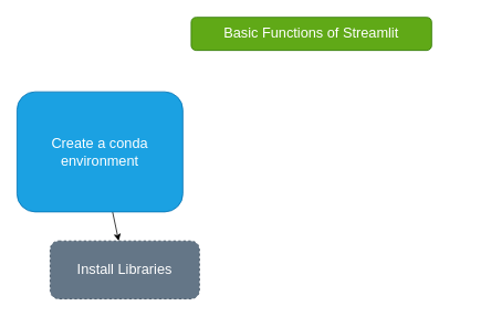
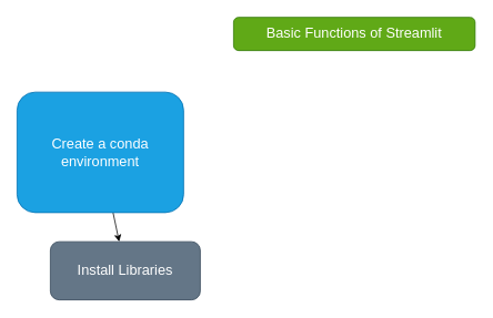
- <mxCell id="2" value="&lt;font style=&quot;font-size: 17px;&quot;&gt;Basic Functions of Streamlit&lt;/font&gt;" style="rounded=1;whiteSpace=wrap;html=1;fillColor=#60a917;fontColor=#ffffff;strokeColor=#2D7600;" vertex="1" parent="1"><mxGeometry x="230" y="20" width="290" height="40" as="geometry" /></mxCell>
+ <mxCell id="2" value="&lt;font style=&quot;font-size: 17px;&quot;&gt;Basic Functions of Streamlit&lt;/font&gt;" style="rounded=1;whiteSpace=wrap;html=1;fillColor=#60a917;fontColor=#ffffff;strokeColor=#2D7600;" vertex="1" parent="1"><mxGeometry x="280" y="20" width="290" height="40" as="geometry" /></mxCell>
- <mxCell id="5" value="Install Libraries" style="whiteSpace=wrap;html=1;fontSize=17;fillColor=#647687;strokeColor=#314354;rounded=1;fontColor=#ffffff;dashed=1;" vertex="1" parent="1"><mxGeometry x="60" y="290" width="180" height="70" as="geometry" /></mxCell>
+ <mxCell id="5" value="Install Libraries" style="whiteSpace=wrap;html=1;fontSize=17;fillColor=#647687;strokeColor=#314354;rounded=1;fontColor=#ffffff;" vertex="1" parent="1"><mxGeometry x="60" y="290" width="180" height="70" as="geometry" /></mxCell>
